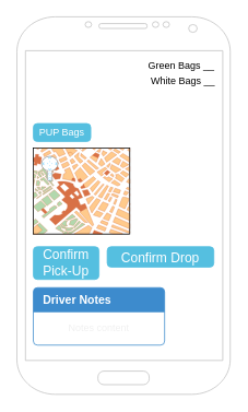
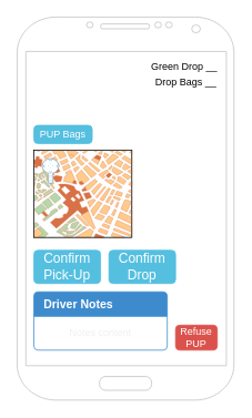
- <mxCell id="3" value="Green Bags __" style="text;html=1;align=center;verticalAlign=middle;resizable=0;points=[];;autosize=1;" vertex="1" parent="1"><mxGeometry x="170" y="70" width="100" height="20" as="geometry" /></mxCell>
+ <mxCell id="3" value="Green Drop __" style="text;html=1;align=center;verticalAlign=middle;resizable=0;points=[];;autosize=1;" vertex="1" parent="1"><mxGeometry x="170" y="70" width="100" height="20" as="geometry" /></mxCell>
- <mxCell id="4" value="White Bags __" style="text;html=1;align=center;verticalAlign=middle;resizable=0;points=[];;autosize=1;" vertex="1" parent="1"><mxGeometry x="177" y="88" width="90" height="20" as="geometry" /></mxCell>
+ <mxCell id="4" value="Drop Bags __" style="text;html=1;align=center;verticalAlign=middle;resizable=0;points=[];;autosize=1;" vertex="1" parent="1"><mxGeometry x="177" y="88" width="90" height="20" as="geometry" /></mxCell>
- <mxCell id="8" value="Confirm Drop" style="html=1;shadow=0;dashed=0;shape=mxgraph.bootstrap.rrect;rSize=5;fillColor=#55BFE0;align=center;strokeColor=#55BFE0;fontColor=#ffffff;fontSize=16;whiteSpace=wrap;" vertex="1" parent="1"><mxGeometry x="130" y="300" width="130" height="25" as="geometry" /></mxCell>
+ <mxCell id="8" value="Confirm Drop" style="html=1;shadow=0;dashed=0;shape=mxgraph.bootstrap.rrect;rSize=5;fillColor=#55BFE0;align=center;strokeColor=#55BFE0;fontColor=#ffffff;fontSize=16;whiteSpace=wrap;" vertex="1" parent="1"><mxGeometry x="130" y="300" width="80" height="40" as="geometry" /></mxCell>
+ <mxCell id="11" value="Refuse PUP" style="html=1;shadow=0;dashed=0;shape=mxgraph.bootstrap.rrect;rSize=5;fillColor=#DB524C;align=center;strokeColor=#DB524C;fontColor=#ffffff;fontSize=12;whiteSpace=wrap;" vertex="1" parent="1"><mxGeometry x="210" y="390" width="50" height="30" as="geometry" /></mxCell>
